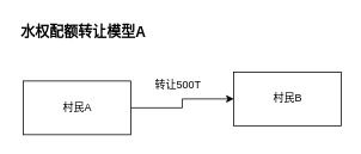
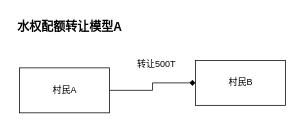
- <mxCell id="6" value="转让500T" style="text;html=1;align=center;verticalAlign=middle;resizable=0;points=[];autosize=1;strokeColor=none;fillColor=none;" vertex="1" parent="1"><mxGeometry x="162.5" y="80" width="70" height="30" as="geometry" /></mxCell>
+ <mxCell id="6" value="转让500T" style="text;html=1;align=center;verticalAlign=middle;resizable=0;points=[];autosize=1;strokeColor=none;fillColor=none;" vertex="1" parent="1"><mxGeometry x="172.5" y="70" width="70" height="30" as="geometry" /></mxCell>
- <mxCell id="3" value="" style="edgeStyle=orthogonalEdgeStyle;rounded=0;orthogonalLoop=1;jettySize=auto;html=1;" edge="1" parent="1" source="4" target="5"><mxGeometry relative="1" as="geometry" /></mxCell>
+ <mxCell id="3" value="" style="edgeStyle=orthogonalEdgeStyle;rounded=0;orthogonalLoop=1;jettySize=auto;html=1;endArrow=diamond;" edge="1" parent="1" source="4" target="5"><mxGeometry relative="1" as="geometry" /></mxCell>
